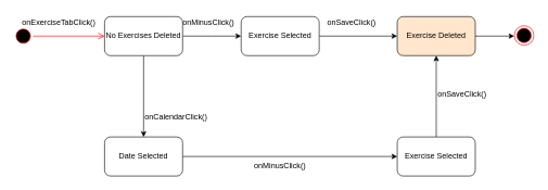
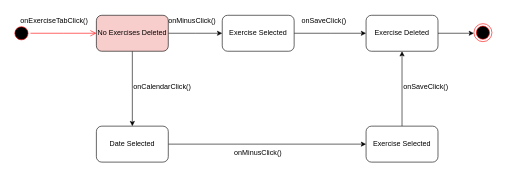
- <mxCell id="7" value="No Exercises Deleted" style="rounded=1;whiteSpace=wrap;html=1;" vertex="1" parent="1"><mxGeometry x="160" y="25" width="120" height="60" as="geometry" /></mxCell>
+ <mxCell id="7" value="No Exercises Deleted" style="rounded=1;whiteSpace=wrap;html=1;fillColor=#f8cecc;" vertex="1" parent="1"><mxGeometry x="160" y="25" width="120" height="60" as="geometry" /></mxCell>
- <mxCell id="19" value="Exercise Deleted" style="rounded=1;whiteSpace=wrap;html=1;fillColor=#ffe6cc;" vertex="1" parent="1"><mxGeometry x="610" y="25" width="120" height="60" as="geometry" /></mxCell>
+ <mxCell id="19" value="Exercise Deleted" style="rounded=1;whiteSpace=wrap;html=1;" vertex="1" parent="1"><mxGeometry x="610" y="25" width="120" height="60" as="geometry" /></mxCell>
- <mxCell id="12" value="onCalendarClick()" style="text;html=1;strokeColor=none;fillColor=none;align=center;verticalAlign=middle;whiteSpace=wrap;rounded=0;" vertex="1" parent="1"><mxGeometry x="240" y="165" width="60" height="30" as="geometry" /></mxCell>
+ <mxCell id="12" value="onCalendarClick()" style="text;html=1;strokeColor=none;fillColor=none;align=center;verticalAlign=middle;whiteSpace=wrap;rounded=0;" vertex="1" parent="1"><mxGeometry x="240" y="130" width="60" height="30" as="geometry" /></mxCell>
